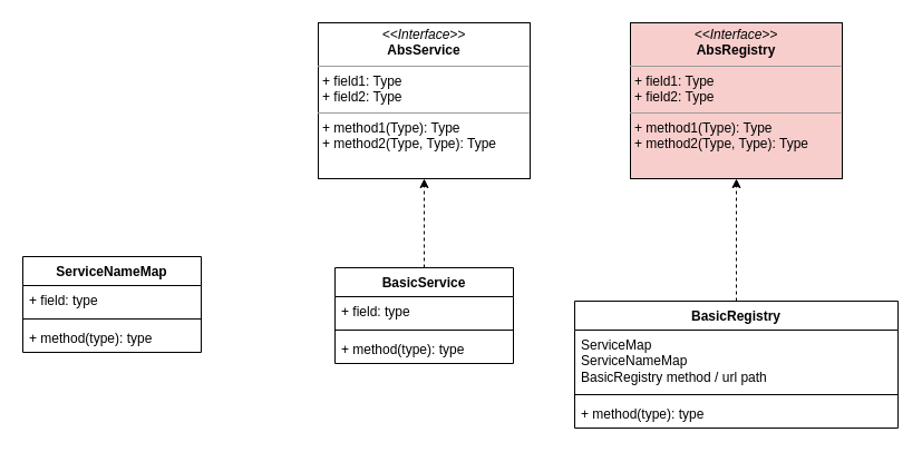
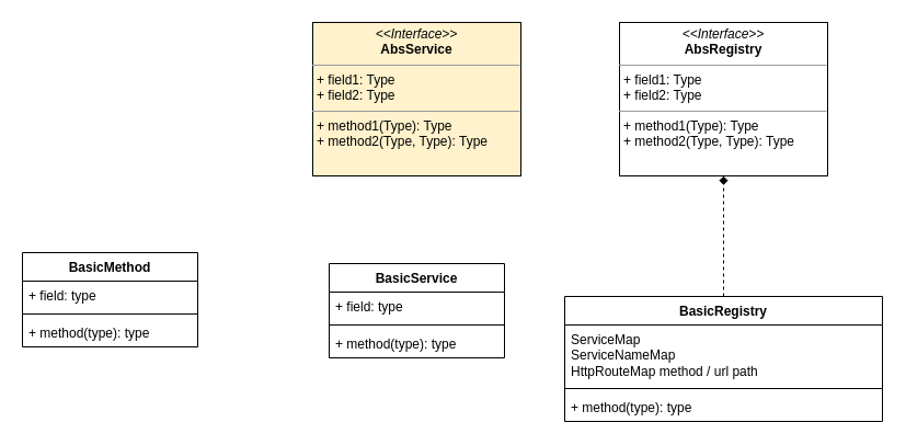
- <mxCell id="2" value="&lt;p style=&quot;margin:0px;margin-top:4px;text-align:center;&quot;&gt;&lt;i&gt;&amp;lt;&amp;lt;Interface&amp;gt;&amp;gt;&lt;/i&gt;&lt;br&gt;&lt;b&gt;AbsService&lt;/b&gt;&lt;/p&gt;&lt;hr size=&quot;1&quot;&gt;&lt;p style=&quot;margin:0px;margin-left:4px;&quot;&gt;+ field1: Type&lt;br&gt;+ field2: Type&lt;/p&gt;&lt;hr size=&quot;1&quot;&gt;&lt;p style=&quot;margin:0px;margin-left:4px;&quot;&gt;+ method1(Type): Type&lt;br&gt;+ method2(Type, Type): Type&lt;/p&gt;" style="verticalAlign=top;align=left;overflow=fill;fontSize=12;fontFamily=Helvetica;html=1;whiteSpace=wrap;" parent="1" vertex="1"><mxGeometry x="285" y="20" width="190" height="140" as="geometry" /></mxCell>
+ <mxCell id="2" value="&lt;p style=&quot;margin:0px;margin-top:4px;text-align:center;&quot;&gt;&lt;i&gt;&amp;lt;&amp;lt;Interface&amp;gt;&amp;gt;&lt;/i&gt;&lt;br&gt;&lt;b&gt;AbsService&lt;/b&gt;&lt;/p&gt;&lt;hr size=&quot;1&quot;&gt;&lt;p style=&quot;margin:0px;margin-left:4px;&quot;&gt;+ field1: Type&lt;br&gt;+ field2: Type&lt;/p&gt;&lt;hr size=&quot;1&quot;&gt;&lt;p style=&quot;margin:0px;margin-left:4px;&quot;&gt;+ method1(Type): Type&lt;br&gt;+ method2(Type, Type): Type&lt;/p&gt;" style="verticalAlign=top;align=left;overflow=fill;fontSize=12;fontFamily=Helvetica;html=1;whiteSpace=wrap;fillColor=#fff2cc;" parent="1" vertex="1"><mxGeometry x="285" y="20" width="190" height="140" as="geometry" /></mxCell>
- <mxCell id="3" value="&lt;p style=&quot;margin:0px;margin-top:4px;text-align:center;&quot;&gt;&lt;i&gt;&amp;lt;&amp;lt;Interface&amp;gt;&amp;gt;&lt;/i&gt;&lt;br&gt;&lt;b&gt;AbsRegistry&lt;/b&gt;&lt;/p&gt;&lt;hr size=&quot;1&quot;&gt;&lt;p style=&quot;margin:0px;margin-left:4px;&quot;&gt;+ field1: Type&lt;br&gt;+ field2: Type&lt;/p&gt;&lt;hr size=&quot;1&quot;&gt;&lt;p style=&quot;margin:0px;margin-left:4px;&quot;&gt;+ method1(Type): Type&lt;br&gt;+ method2(Type, Type): Type&lt;/p&gt;" style="verticalAlign=top;align=left;overflow=fill;fontSize=12;fontFamily=Helvetica;html=1;whiteSpace=wrap;fillColor=#f8cecc;" parent="1" vertex="1"><mxGeometry x="565" y="20" width="190" height="140" as="geometry" /></mxCell>
+ <mxCell id="3" value="&lt;p style=&quot;margin:0px;margin-top:4px;text-align:center;&quot;&gt;&lt;i&gt;&amp;lt;&amp;lt;Interface&amp;gt;&amp;gt;&lt;/i&gt;&lt;br&gt;&lt;b&gt;AbsRegistry&lt;/b&gt;&lt;/p&gt;&lt;hr size=&quot;1&quot;&gt;&lt;p style=&quot;margin:0px;margin-left:4px;&quot;&gt;+ field1: Type&lt;br&gt;+ field2: Type&lt;/p&gt;&lt;hr size=&quot;1&quot;&gt;&lt;p style=&quot;margin:0px;margin-left:4px;&quot;&gt;+ method1(Type): Type&lt;br&gt;+ method2(Type, Type): Type&lt;/p&gt;" style="verticalAlign=top;align=left;overflow=fill;fontSize=12;fontFamily=Helvetica;html=1;whiteSpace=wrap;" parent="1" vertex="1"><mxGeometry x="565" y="20" width="190" height="140" as="geometry" /></mxCell>
- <mxCell id="13" value="" style="edgeStyle=orthogonalEdgeStyle;rounded=0;orthogonalLoop=1;jettySize=auto;html=1;dashed=1;" parent="1" source="14" target="3" edge="1"><mxGeometry relative="1" as="geometry" /></mxCell>
+ <mxCell id="13" value="" style="edgeStyle=orthogonalEdgeStyle;rounded=0;orthogonalLoop=1;jettySize=auto;html=1;dashed=1;endArrow=diamond;" parent="1" source="14" target="3" edge="1"><mxGeometry relative="1" as="geometry" /></mxCell>
- <mxCell id="8" value="" style="edgeStyle=orthogonalEdgeStyle;rounded=0;orthogonalLoop=1;jettySize=auto;html=1;dashed=1;" parent="1" source="9" target="2" edge="1"><mxGeometry relative="1" as="geometry" /></mxCell>
- <mxCell id="4" value="ServiceNameMap" style="swimlane;fontStyle=1;align=center;verticalAlign=top;childLayout=stackLayout;horizontal=1;startSize=26;horizontalStack=0;resizeParent=1;resizeParentMax=0;resizeLast=0;collapsible=1;marginBottom=0;whiteSpace=wrap;html=1;" parent="1" vertex="1"><mxGeometry x="20" y="230" width="160" height="86" as="geometry" /></mxCell>
+ <mxCell id="4" value="BasicMethod" style="swimlane;fontStyle=1;align=center;verticalAlign=top;childLayout=stackLayout;horizontal=1;startSize=26;horizontalStack=0;resizeParent=1;resizeParentMax=0;resizeLast=0;collapsible=1;marginBottom=0;whiteSpace=wrap;html=1;" parent="1" vertex="1"><mxGeometry x="20" y="230" width="160" height="86" as="geometry" /></mxCell>
- <mxCell id="15" value="ServiceMap&lt;br&gt;ServiceNameMap&lt;br&gt;BasicRegistry method / url path" style="text;strokeColor=none;fillColor=none;align=left;verticalAlign=top;spacingLeft=4;spacingRight=4;overflow=hidden;rotatable=0;points=[[0,0.5],[1,0.5]];portConstraint=eastwest;whiteSpace=wrap;html=1;" parent="14" vertex="1"><mxGeometry y="26" width="290" height="54" as="geometry" /></mxCell>
+ <mxCell id="15" value="ServiceMap&lt;br&gt;ServiceNameMap&lt;br&gt;HttpRouteMap method / url path" style="text;strokeColor=none;fillColor=none;align=left;verticalAlign=top;spacingLeft=4;spacingRight=4;overflow=hidden;rotatable=0;points=[[0,0.5],[1,0.5]];portConstraint=eastwest;whiteSpace=wrap;html=1;" parent="14" vertex="1"><mxGeometry y="26" width="290" height="54" as="geometry" /></mxCell>
